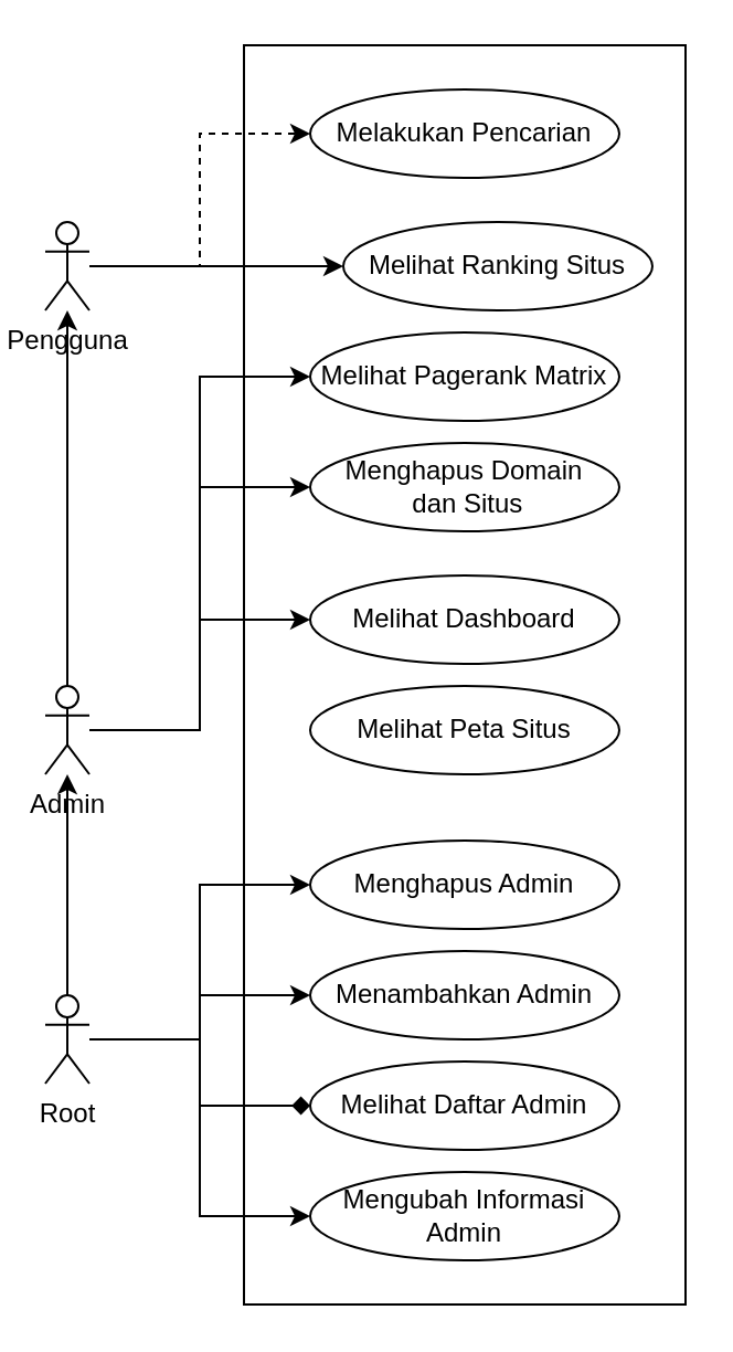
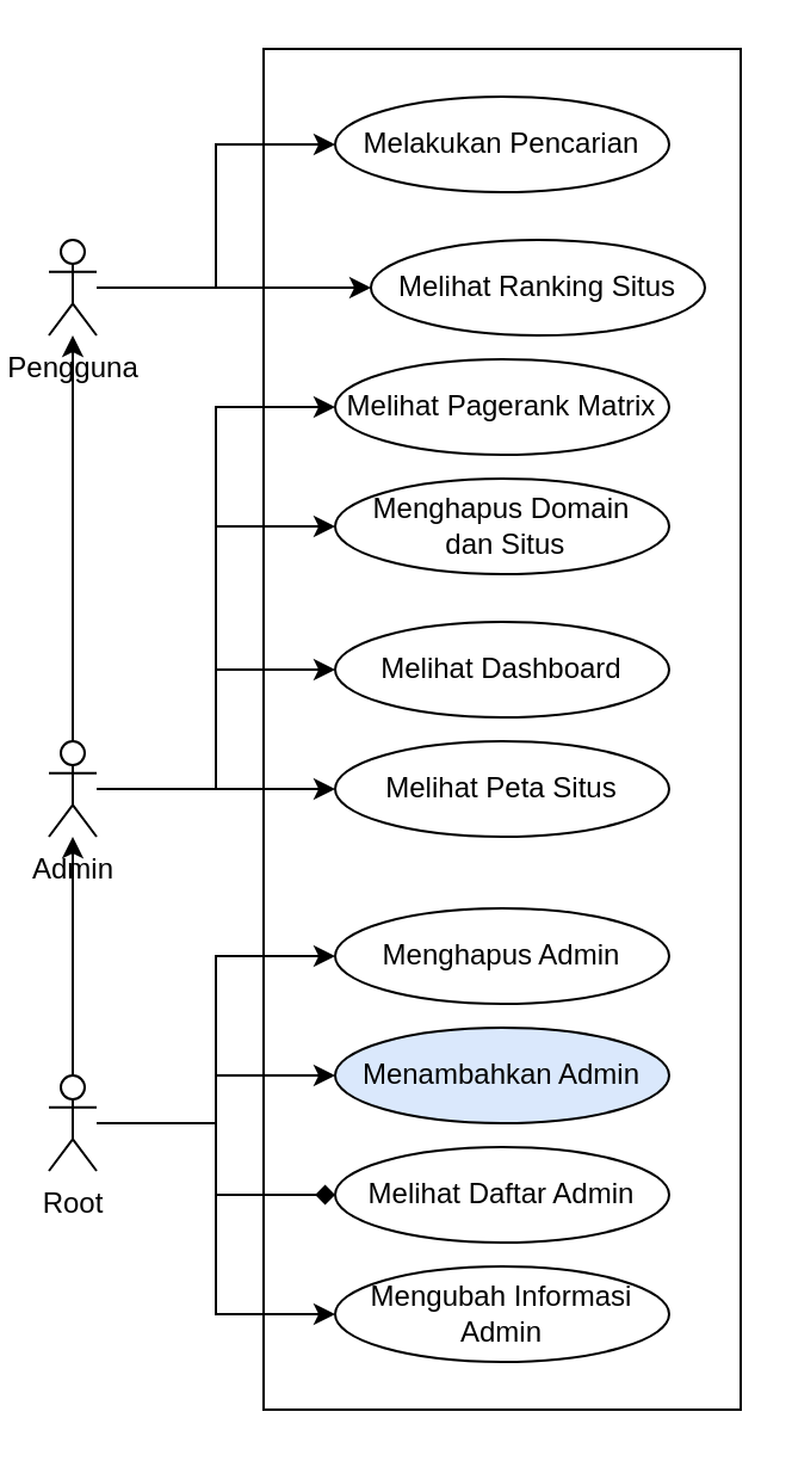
- <mxCell id="24" style="edgeStyle=orthogonalEdgeStyle;rounded=0;orthogonalLoop=1;jettySize=auto;html=1;entryX=0;entryY=0.5;entryDx=0;entryDy=0;dashed=1;" edge="1" parent="1" source="25" target="26"><mxGeometry relative="1" as="geometry" /></mxCell>
+ <mxCell id="24" style="edgeStyle=orthogonalEdgeStyle;rounded=0;orthogonalLoop=1;jettySize=auto;html=1;entryX=0;entryY=0.5;entryDx=0;entryDy=0;" edge="1" parent="1" source="25" target="26"><mxGeometry relative="1" as="geometry" /></mxCell>
+ <mxCell id="14" style="edgeStyle=orthogonalEdgeStyle;rounded=0;orthogonalLoop=1;jettySize=auto;html=1;entryX=0;entryY=0.5;entryDx=0;entryDy=0;" edge="1" parent="1" source="18" target="22"><mxGeometry relative="1" as="geometry" /></mxCell>
- <mxCell id="10" value="Menambahkan Admin" style="ellipse;whiteSpace=wrap;html=1;" vertex="1" parent="1"><mxGeometry x="140" y="430" width="140" height="40" as="geometry" /></mxCell>
+ <mxCell id="10" value="Menambahkan Admin" style="ellipse;whiteSpace=wrap;html=1;fillColor=#dae8fc;" vertex="1" parent="1"><mxGeometry x="140" y="430" width="140" height="40" as="geometry" /></mxCell>
